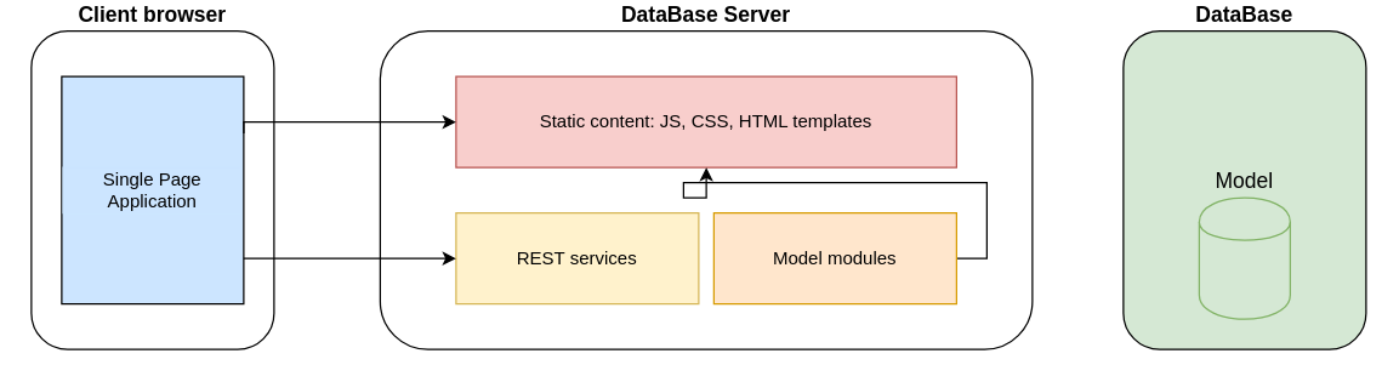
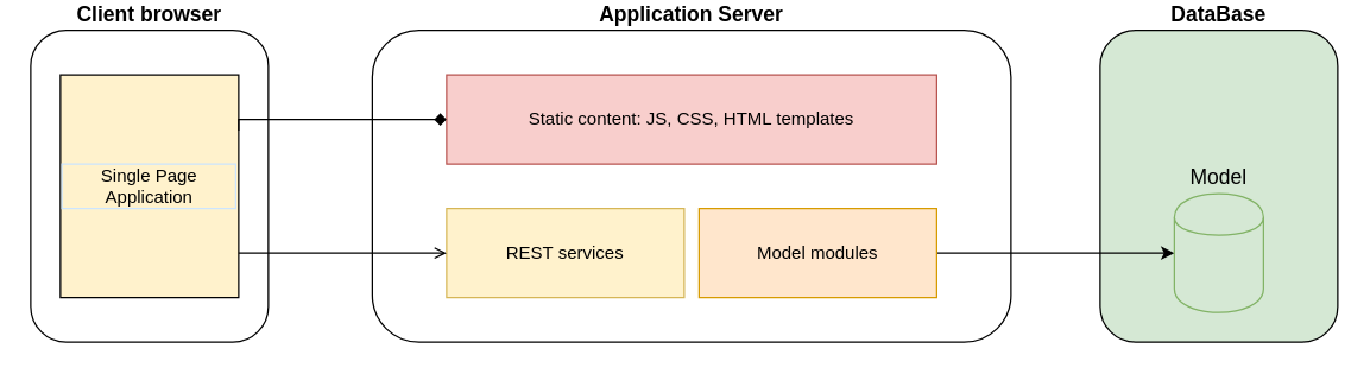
- <mxCell id="5" value="&lt;div&gt;DataBase Server&lt;/div&gt;" style="rounded=1;whiteSpace=wrap;html=1;labelPosition=center;verticalLabelPosition=top;align=center;verticalAlign=bottom;fontStyle=1;fontSize=14;" vertex="1" parent="1"><mxGeometry x="250" y="20" width="430" height="210" as="geometry" /></mxCell>
+ <mxCell id="5" value="&lt;div&gt;Application Server&lt;/div&gt;" style="rounded=1;whiteSpace=wrap;html=1;labelPosition=center;verticalLabelPosition=top;align=center;verticalAlign=bottom;fontStyle=1;fontSize=14;" vertex="1" parent="1"><mxGeometry x="250" y="20" width="430" height="210" as="geometry" /></mxCell>
- <mxCell id="11" style="edgeStyle=orthogonalEdgeStyle;rounded=0;orthogonalLoop=1;jettySize=auto;html=1;exitX=1;exitY=0.25;exitDx=0;exitDy=0;fontSize=14;" edge="1" parent="1" source="4" target="6"><mxGeometry relative="1" as="geometry"><Array as="points"><mxPoint x="160" y="80" /></Array></mxGeometry></mxCell>
+ <mxCell id="11" style="edgeStyle=orthogonalEdgeStyle;rounded=0;orthogonalLoop=1;jettySize=auto;html=1;exitX=1;exitY=0.25;exitDx=0;exitDy=0;fontSize=14;endArrow=diamond;" edge="1" parent="1" source="4" target="6"><mxGeometry relative="1" as="geometry"><Array as="points"><mxPoint x="160" y="80" /></Array></mxGeometry></mxCell>
- <mxCell id="8" style="edgeStyle=orthogonalEdgeStyle;rounded=0;orthogonalLoop=1;jettySize=auto;html=1;exitX=1;exitY=0.5;exitDx=0;exitDy=0;fontSize=14;" edge="1" parent="1" source="9" target="6"><mxGeometry relative="1" as="geometry" /></mxCell>
+ <mxCell id="8" style="edgeStyle=orthogonalEdgeStyle;rounded=0;orthogonalLoop=1;jettySize=auto;html=1;exitX=1;exitY=0.5;exitDx=0;exitDy=0;fontSize=14;" edge="1" parent="1" source="9" target="10"><mxGeometry relative="1" as="geometry" /></mxCell>
- <mxCell id="4" value="&lt;div&gt;Single Page Application&lt;/div&gt;" style="rounded=0;whiteSpace=wrap;html=1;align=center;labelBackgroundColor=none;labelBorderColor=#CCE5FF;fillColor=#CCE5FF;" vertex="1" parent="1"><mxGeometry x="40" y="50" width="120" height="150" as="geometry" /></mxCell>
+ <mxCell id="4" value="&lt;div&gt;Single Page Application&lt;/div&gt;" style="rounded=0;whiteSpace=wrap;html=1;align=center;labelBackgroundColor=none;labelBorderColor=#CCE5FF;fillColor=#fff2cc;" vertex="1" parent="1"><mxGeometry x="40" y="50" width="120" height="150" as="geometry" /></mxCell>
- <mxCell id="12" style="edgeStyle=orthogonalEdgeStyle;rounded=0;orthogonalLoop=1;jettySize=auto;html=1;fontSize=14;" edge="1" parent="1" source="4" target="7"><mxGeometry relative="1" as="geometry"><Array as="points"><mxPoint x="190" y="170" /><mxPoint x="190" y="170" /></Array></mxGeometry></mxCell>
+ <mxCell id="12" style="edgeStyle=orthogonalEdgeStyle;rounded=0;orthogonalLoop=1;jettySize=auto;html=1;fontSize=14;endArrow=open;" edge="1" parent="1" source="4" target="7"><mxGeometry relative="1" as="geometry"><Array as="points"><mxPoint x="190" y="170" /><mxPoint x="190" y="170" /></Array></mxGeometry></mxCell>
